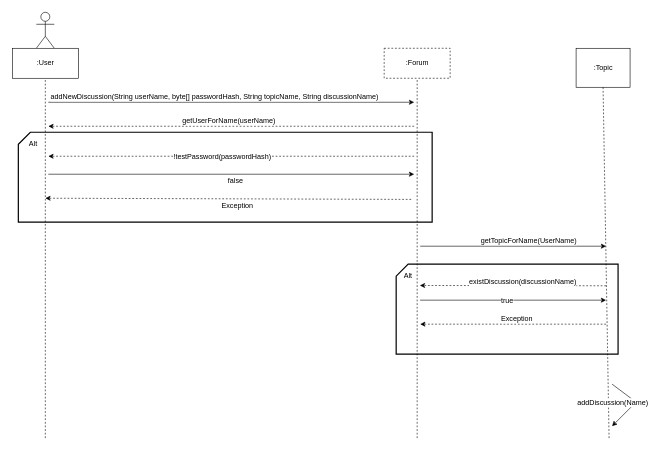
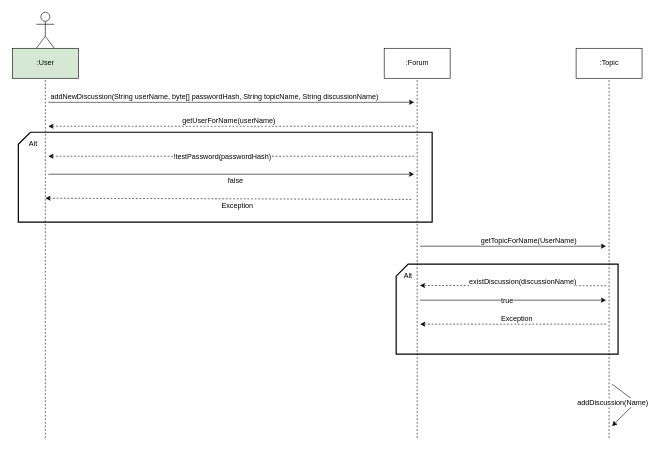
- <mxCell id="4" value=":User" style="html=1;" vertex="1" parent="1"><mxGeometry x="20" y="80" width="110" height="50" as="geometry" /></mxCell>
+ <mxCell id="4" value=":User" style="html=1;fillColor=#d5e8d4;" vertex="1" parent="1"><mxGeometry x="20" y="80" width="110" height="50" as="geometry" /></mxCell>
- <mxCell id="5" value=":Forum" style="html=1;dashed=1;" vertex="1" parent="1"><mxGeometry x="640" y="80" width="110" height="50" as="geometry" /></mxCell>
+ <mxCell id="5" value=":Forum" style="html=1;" vertex="1" parent="1"><mxGeometry x="640" y="80" width="110" height="50" as="geometry" /></mxCell>
- <mxCell id="19" value=":Topic" style="html=1;" vertex="1" parent="1"><mxGeometry x="960" y="80" width="90" height="65" as="geometry" /></mxCell>
+ <mxCell id="19" value=":Topic" style="html=1;" vertex="1" parent="1"><mxGeometry x="960" y="80" width="110" height="50" as="geometry" /></mxCell>
